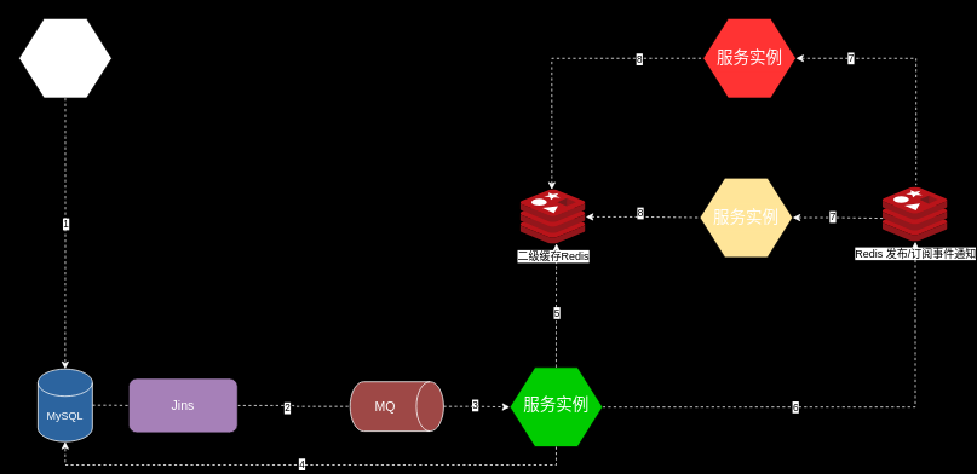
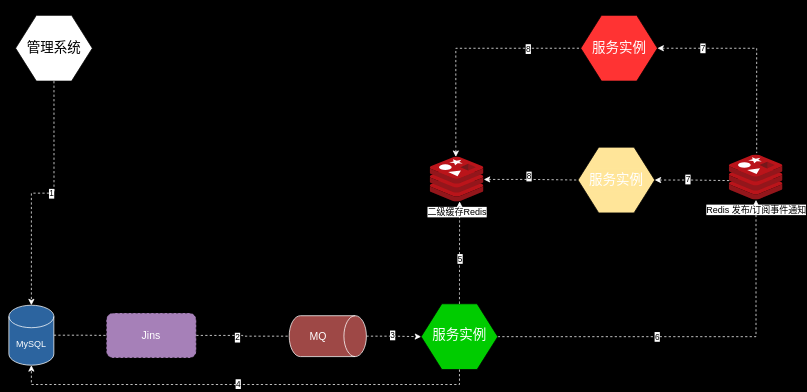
+ <mxCell id="33" value="&lt;span style=&quot;font-size: 18px;&quot;&gt;管理系统&lt;/span&gt;" style="text;html=1;align=center;verticalAlign=middle;whiteSpace=wrap;rounded=0;" vertex="1" parent="1"><mxGeometry x="32.66" y="48.86" width="77" height="30" as="geometry" /></mxCell>
- <mxCell id="6" value="&lt;font color=&quot;#ffffff&quot;&gt;MySQL&lt;/font&gt;" style="shape=cylinder3;whiteSpace=wrap;html=1;boundedLbl=1;backgroundOutline=1;size=15;fillColor=#2C649F;strokeColor=#FFFFFF;" parent="1" vertex="1"><mxGeometry y="406.72" width="60" height="80" as="geometry" x="41" /></mxCell>
+ <mxCell id="6" value="&lt;font color=&quot;#ffffff&quot;&gt;MySQL&lt;/font&gt;" style="shape=cylinder3;whiteSpace=wrap;html=1;boundedLbl=1;backgroundOutline=1;size=15;fillColor=#2C649F;strokeColor=#FFFFFF;" parent="1" vertex="1"><mxGeometry x="11" y="406.72" width="60" height="80" as="geometry" /></mxCell>
- <mxCell id="4" value="&lt;font style=&quot;font-size: 14px;&quot; color=&quot;#ffffff&quot;&gt;Jins&lt;/font&gt;" style="rounded=1;whiteSpace=wrap;html=1;fillColor=#A680B8;" parent="1" vertex="1"><mxGeometry x="141" y="417" width="120" height="60" as="geometry" /></mxCell>
+ <mxCell id="4" value="&lt;font style=&quot;font-size: 14px;&quot; color=&quot;#ffffff&quot;&gt;Jins&lt;/font&gt;" style="rounded=1;whiteSpace=wrap;html=1;fillColor=#A680B8;dashed=1;" parent="1" vertex="1"><mxGeometry x="141" y="417" width="120" height="60" as="geometry" /></mxCell>
